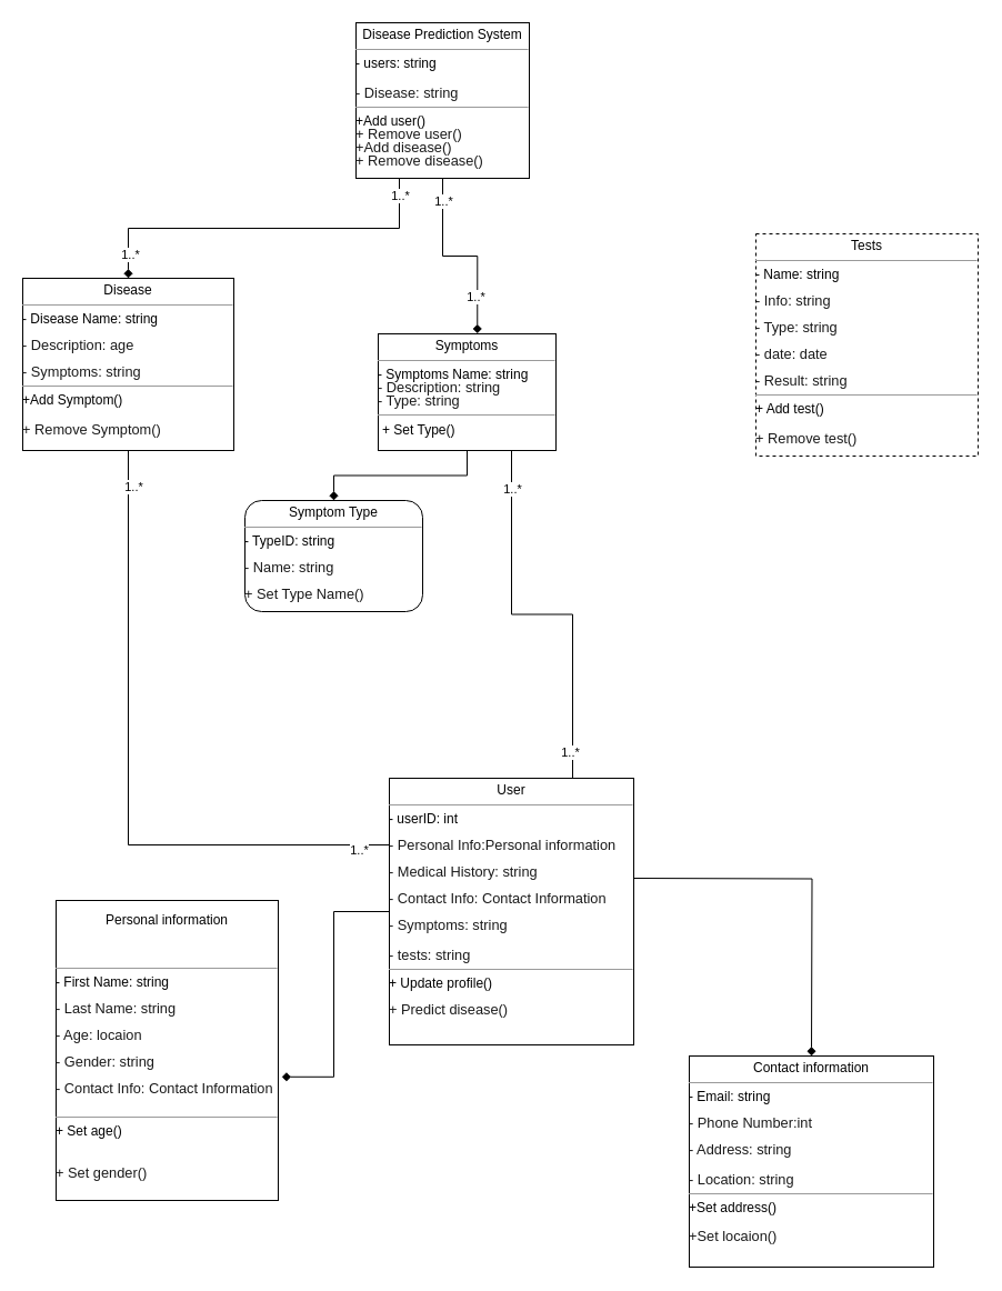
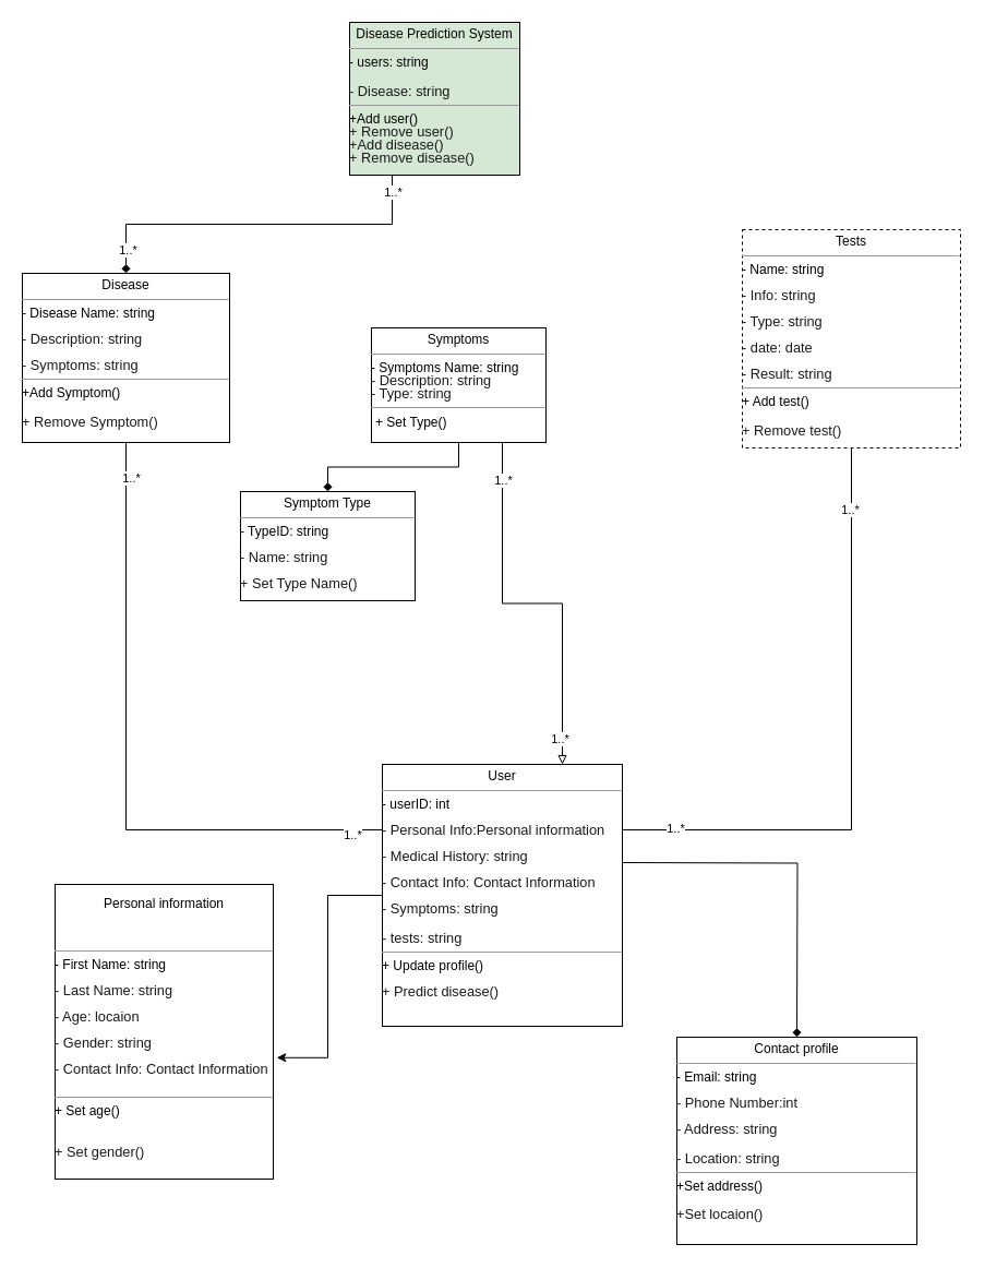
- <mxCell id="5" value="&lt;p style=&quot;margin:0px;margin-top:4px;text-align:center;&quot;&gt;Disease Prediction System&lt;br&gt;&lt;/p&gt;&lt;hr size=&quot;1&quot;&gt;&lt;p style=&quot;margin: 0px; line-height: 100%;&quot;&gt;- users: string&lt;/p&gt;&lt;p style=&quot;margin:0px;margin-left:4px;&quot;&gt;&lt;br/&gt;&lt;/p&gt;&lt;p style=&quot;margin: 0px; line-height: 100%;&quot;&gt;&lt;span style=&quot;font-family:'Arial'; font-size:9.6pt; color:#191919; background-color:transparent;&quot;&gt;- Disease: string&lt;/span&gt;&lt;/p&gt;&lt;hr size=&quot;1&quot;&gt;&lt;p style=&quot;margin: 0px; line-height: 100%;&quot;&gt;+Add user()&lt;/p&gt;&lt;p style=&quot;margin: 0px; line-height: 100%;&quot;&gt;&lt;span style=&quot;font-family:'Arial'; font-size:9.6pt; color:#191919; background-color:transparent;&quot;&gt;+ Remove user()&lt;/span&gt;&lt;/p&gt;&lt;p style=&quot;margin: 0px; line-height: 100%;&quot;&gt;&lt;span style=&quot;font-family:'Arial'; font-size:9.6pt; color:#191919; background-color:transparent;&quot;&gt;+Add disease()&lt;/span&gt;&lt;/p&gt;&lt;p style=&quot;margin: 0px; line-height: 100%;&quot;&gt;&lt;span style=&quot;font-family:'Arial'; font-size:9.6pt; color:#191919; background-color:transparent;&quot;&gt;+ Remove disease()&lt;/span&gt;&lt;/p&gt;&lt;p style=&quot;margin:0px;margin-left:4px;&quot;&gt;&lt;br/&gt;&lt;br/&gt;&lt;br/&gt;&lt;br/&gt;&lt;/p&gt;&lt;p style=&quot;margin: 0px; line-height: 100%;&quot;&gt;&lt;span style=&quot;font-family:'Arial'; font-size:9.6pt; color:#191919; background-color:transparent;&quot;&gt;+ Make prediction()&lt;/span&gt;&lt;/p&gt;" style="verticalAlign=top;align=left;overflow=fill;fontSize=12;fontFamily=Helvetica;html=1;whiteSpace=wrap;" vertex="1" parent="1"><mxGeometry x="320" y="20" width="156" height="140" as="geometry" /></mxCell>
+ <mxCell id="5" value="&lt;p style=&quot;margin:0px;margin-top:4px;text-align:center;&quot;&gt;Disease Prediction System&lt;br&gt;&lt;/p&gt;&lt;hr size=&quot;1&quot;&gt;&lt;p style=&quot;margin: 0px; line-height: 100%;&quot;&gt;- users: string&lt;/p&gt;&lt;p style=&quot;margin:0px;margin-left:4px;&quot;&gt;&lt;br/&gt;&lt;/p&gt;&lt;p style=&quot;margin: 0px; line-height: 100%;&quot;&gt;&lt;span style=&quot;font-family:'Arial'; font-size:9.6pt; color:#191919; background-color:transparent;&quot;&gt;- Disease: string&lt;/span&gt;&lt;/p&gt;&lt;hr size=&quot;1&quot;&gt;&lt;p style=&quot;margin: 0px; line-height: 100%;&quot;&gt;+Add user()&lt;/p&gt;&lt;p style=&quot;margin: 0px; line-height: 100%;&quot;&gt;&lt;span style=&quot;font-family:'Arial'; font-size:9.6pt; color:#191919; background-color:transparent;&quot;&gt;+ Remove user()&lt;/span&gt;&lt;/p&gt;&lt;p style=&quot;margin: 0px; line-height: 100%;&quot;&gt;&lt;span style=&quot;font-family:'Arial'; font-size:9.6pt; color:#191919; background-color:transparent;&quot;&gt;+Add disease()&lt;/span&gt;&lt;/p&gt;&lt;p style=&quot;margin: 0px; line-height: 100%;&quot;&gt;&lt;span style=&quot;font-family:'Arial'; font-size:9.6pt; color:#191919; background-color:transparent;&quot;&gt;+ Remove disease()&lt;/span&gt;&lt;/p&gt;&lt;p style=&quot;margin:0px;margin-left:4px;&quot;&gt;&lt;br/&gt;&lt;br/&gt;&lt;br/&gt;&lt;br/&gt;&lt;/p&gt;&lt;p style=&quot;margin: 0px; line-height: 100%;&quot;&gt;&lt;span style=&quot;font-family:'Arial'; font-size:9.6pt; color:#191919; background-color:transparent;&quot;&gt;+ Make prediction()&lt;/span&gt;&lt;/p&gt;" style="verticalAlign=top;align=left;overflow=fill;fontSize=12;fontFamily=Helvetica;html=1;whiteSpace=wrap;fillColor=#d5e8d4;" vertex="1" parent="1"><mxGeometry x="320" y="20" width="156" height="140" as="geometry" /></mxCell>
- <mxCell id="19" style="edgeStyle=orthogonalEdgeStyle;rounded=0;orthogonalLoop=1;jettySize=auto;html=1;exitX=0.5;exitY=1;exitDx=0;exitDy=0;entryX=0.558;entryY=-0.003;entryDx=0;entryDy=0;entryPerimeter=0;endArrow=diamond;endFill=1;" edge="1" parent="1" source="5" target="14"><mxGeometry relative="1" as="geometry" /></mxCell>
- <mxCell id="20" value="1..*" style="edgeLabel;html=1;align=center;verticalAlign=middle;resizable=0;points=[];" vertex="1" connectable="0" parent="19"><mxGeometry x="-0.769" relative="1" as="geometry"><mxPoint as="offset" /></mxGeometry></mxCell>
- <mxCell id="21" value="1..*" style="edgeLabel;html=1;align=center;verticalAlign=middle;resizable=0;points=[];" vertex="1" connectable="0" parent="19"><mxGeometry x="0.611" y="-2" relative="1" as="geometry"><mxPoint as="offset" /></mxGeometry></mxCell>
- <mxCell id="9" value="&lt;p style=&quot;margin:0px;margin-top:4px;text-align:center;&quot;&gt;Disease&lt;br&gt;&lt;/p&gt;&lt;hr size=&quot;1&quot;&gt;&lt;p style=&quot;margin: 0px; line-height: 100%;&quot;&gt;- Disease Name: string&lt;/p&gt;&lt;p style=&quot;margin: 0px; line-height: 100%;&quot;&gt;&lt;span style=&quot;font-family:'Arial'; font-size:9.6pt; color:#191919; background-color:transparent;&quot;&gt;&lt;br&gt;&lt;/span&gt;&lt;/p&gt;&lt;p style=&quot;margin: 0px; line-height: 100%;&quot;&gt;&lt;span style=&quot;font-family:'Arial'; font-size:9.6pt; color:#191919; background-color:transparent;&quot;&gt;- Description: age&lt;/span&gt;&lt;/p&gt;&lt;p style=&quot;margin: 0px; line-height: 100%;&quot;&gt;&lt;span style=&quot;font-family:'Arial'; font-size:9.6pt; color:#191919; background-color:transparent;&quot;&gt;&lt;br&gt;&lt;/span&gt;&lt;/p&gt;&lt;p style=&quot;margin: 0px; line-height: 100%;&quot;&gt;&lt;span style=&quot;font-family:'Arial'; font-size:9.6pt; color:#191919; background-color:transparent;&quot;&gt;- Symptoms: string&lt;/span&gt;&lt;/p&gt;&lt;hr size=&quot;1&quot;&gt;&lt;p style=&quot;margin: 0px; line-height: 100%;&quot;&gt;+Add Symptom()&lt;/p&gt;&lt;p style=&quot;margin:0px;margin-left:4px;&quot;&gt;&lt;br&gt;&lt;/p&gt;&lt;p style=&quot;margin: 0px; line-height: 100%;&quot;&gt;&lt;span style=&quot;font-family:'Arial'; font-size:9.6pt; color:#191919;&quot;&gt;+ Remove Symptom()&lt;/span&gt;&lt;/p&gt;" style="verticalAlign=top;align=left;overflow=fill;fontSize=12;fontFamily=Helvetica;html=1;whiteSpace=wrap;" vertex="1" parent="1"><mxGeometry x="20" y="250" width="190" height="155" as="geometry" /></mxCell>
+ <mxCell id="9" value="&lt;p style=&quot;margin:0px;margin-top:4px;text-align:center;&quot;&gt;Disease&lt;br&gt;&lt;/p&gt;&lt;hr size=&quot;1&quot;&gt;&lt;p style=&quot;margin: 0px; line-height: 100%;&quot;&gt;- Disease Name: string&lt;/p&gt;&lt;p style=&quot;margin: 0px; line-height: 100%;&quot;&gt;&lt;span style=&quot;font-family:'Arial'; font-size:9.6pt; color:#191919; background-color:transparent;&quot;&gt;&lt;br&gt;&lt;/span&gt;&lt;/p&gt;&lt;p style=&quot;margin: 0px; line-height: 100%;&quot;&gt;&lt;span style=&quot;font-family:'Arial'; font-size:9.6pt; color:#191919; background-color:transparent;&quot;&gt;- Description: string&lt;/span&gt;&lt;/p&gt;&lt;p style=&quot;margin: 0px; line-height: 100%;&quot;&gt;&lt;span style=&quot;font-family:'Arial'; font-size:9.6pt; color:#191919; background-color:transparent;&quot;&gt;&lt;br&gt;&lt;/span&gt;&lt;/p&gt;&lt;p style=&quot;margin: 0px; line-height: 100%;&quot;&gt;&lt;span style=&quot;font-family:'Arial'; font-size:9.6pt; color:#191919; background-color:transparent;&quot;&gt;- Symptoms: string&lt;/span&gt;&lt;/p&gt;&lt;hr size=&quot;1&quot;&gt;&lt;p style=&quot;margin: 0px; line-height: 100%;&quot;&gt;+Add Symptom()&lt;/p&gt;&lt;p style=&quot;margin:0px;margin-left:4px;&quot;&gt;&lt;br&gt;&lt;/p&gt;&lt;p style=&quot;margin: 0px; line-height: 100%;&quot;&gt;&lt;span style=&quot;font-family:'Arial'; font-size:9.6pt; color:#191919;&quot;&gt;+ Remove Symptom()&lt;/span&gt;&lt;/p&gt;" style="verticalAlign=top;align=left;overflow=fill;fontSize=12;fontFamily=Helvetica;html=1;whiteSpace=wrap;" vertex="1" parent="1"><mxGeometry x="20" y="250" width="190" height="155" as="geometry" /></mxCell>
- <mxCell id="22" value="&lt;p style=&quot;margin:0px;margin-top:4px;text-align:center;&quot;&gt;Symptom Type&lt;br&gt;&lt;/p&gt;&lt;hr size=&quot;1&quot;&gt;&lt;p style=&quot;margin: 0px; line-height: 100%;&quot;&gt;- TypeID: string&lt;/p&gt;&lt;p style=&quot;margin: 0px; line-height: 100%;&quot;&gt;&lt;span style=&quot;font-family:'Arial'; font-size:9.6pt; color:#191919; background-color:transparent;&quot;&gt;&lt;br&gt;&lt;/span&gt;&lt;/p&gt;&lt;p style=&quot;margin: 0px; line-height: 100%;&quot;&gt;&lt;span style=&quot;font-family:'Arial'; font-size:9.6pt; color:#191919; background-color:transparent;&quot;&gt;- Name: string&lt;/span&gt;&lt;/p&gt;&lt;p style=&quot;margin: 0px; line-height: 100%;&quot;&gt;&lt;span style=&quot;font-family:'Arial'; font-size:9.6pt; color:#191919;&quot;&gt;&lt;br&gt;&lt;/span&gt;&lt;/p&gt;&lt;p style=&quot;margin: 0px; line-height: 100%;&quot;&gt;&lt;span style=&quot;font-family:'Arial'; font-size:9.6pt; color:#191919;&quot;&gt;+ Set Type Name()&lt;/span&gt;&lt;/p&gt;" style="verticalAlign=top;align=left;overflow=fill;fontSize=12;fontFamily=Helvetica;html=1;whiteSpace=wrap;rounded=1;" vertex="1" parent="1"><mxGeometry x="220" y="450" width="160" height="100" as="geometry" /></mxCell>
+ <mxCell id="22" value="&lt;p style=&quot;margin:0px;margin-top:4px;text-align:center;&quot;&gt;Symptom Type&lt;br&gt;&lt;/p&gt;&lt;hr size=&quot;1&quot;&gt;&lt;p style=&quot;margin: 0px; line-height: 100%;&quot;&gt;- TypeID: string&lt;/p&gt;&lt;p style=&quot;margin: 0px; line-height: 100%;&quot;&gt;&lt;span style=&quot;font-family:'Arial'; font-size:9.6pt; color:#191919; background-color:transparent;&quot;&gt;&lt;br&gt;&lt;/span&gt;&lt;/p&gt;&lt;p style=&quot;margin: 0px; line-height: 100%;&quot;&gt;&lt;span style=&quot;font-family:'Arial'; font-size:9.6pt; color:#191919; background-color:transparent;&quot;&gt;- Name: string&lt;/span&gt;&lt;/p&gt;&lt;p style=&quot;margin: 0px; line-height: 100%;&quot;&gt;&lt;span style=&quot;font-family:'Arial'; font-size:9.6pt; color:#191919;&quot;&gt;&lt;br&gt;&lt;/span&gt;&lt;/p&gt;&lt;p style=&quot;margin: 0px; line-height: 100%;&quot;&gt;&lt;span style=&quot;font-family:'Arial'; font-size:9.6pt; color:#191919;&quot;&gt;+ Set Type Name()&lt;/span&gt;&lt;/p&gt;" style="verticalAlign=top;align=left;overflow=fill;fontSize=12;fontFamily=Helvetica;html=1;whiteSpace=wrap;" vertex="1" parent="1"><mxGeometry x="220" y="450" width="160" height="100" as="geometry" /></mxCell>
+ <mxCell id="15" style="edgeStyle=orthogonalEdgeStyle;rounded=0;orthogonalLoop=1;jettySize=auto;html=1;exitX=0.5;exitY=1;exitDx=0;exitDy=0;entryX=1;entryY=0.25;entryDx=0;entryDy=0;endArrow=none;endFill=0;" edge="1" parent="1" source="18" target="25"><mxGeometry relative="1" as="geometry" /></mxCell>
+ <mxCell id="16" value="1..*" style="edgeLabel;html=1;align=center;verticalAlign=middle;resizable=0;points=[];" vertex="1" connectable="0" parent="15"><mxGeometry x="0.83" y="-2" relative="1" as="geometry"><mxPoint as="offset" /></mxGeometry></mxCell>
+ <mxCell id="17" value="1..*" style="edgeLabel;html=1;align=center;verticalAlign=middle;resizable=0;points=[];" vertex="1" connectable="0" parent="15"><mxGeometry x="-0.799" y="-2" relative="1" as="geometry"><mxPoint as="offset" /></mxGeometry></mxCell>
- <mxCell id="11" style="edgeStyle=orthogonalEdgeStyle;rounded=0;orthogonalLoop=1;jettySize=auto;html=1;exitX=0.75;exitY=1;exitDx=0;exitDy=0;entryX=0.75;entryY=0;entryDx=0;entryDy=0;endArrow=none;endFill=0;" edge="1" parent="1" source="14" target="25"><mxGeometry relative="1" as="geometry" /></mxCell>
+ <mxCell id="11" style="edgeStyle=orthogonalEdgeStyle;rounded=0;orthogonalLoop=1;jettySize=auto;html=1;exitX=0.75;exitY=1;exitDx=0;exitDy=0;entryX=0.75;entryY=0;entryDx=0;entryDy=0;endArrow=block;endFill=0;" edge="1" parent="1" source="14" target="25"><mxGeometry relative="1" as="geometry" /></mxCell>
- <mxCell id="28" style="edgeStyle=orthogonalEdgeStyle;rounded=0;orthogonalLoop=1;jettySize=auto;html=1;exitX=0;exitY=0.5;exitDx=0;exitDy=0;entryX=1.016;entryY=0.588;entryDx=0;entryDy=0;entryPerimeter=0;endArrow=diamond;endFill=1;" edge="1" parent="1" source="25" target="26"><mxGeometry relative="1" as="geometry" /></mxCell>
+ <mxCell id="28" style="edgeStyle=orthogonalEdgeStyle;rounded=0;orthogonalLoop=1;jettySize=auto;html=1;exitX=0;exitY=0.5;exitDx=0;exitDy=0;entryX=1.016;entryY=0.588;entryDx=0;entryDy=0;entryPerimeter=0;endArrow=classic;endFill=1;" edge="1" parent="1" source="25" target="26"><mxGeometry relative="1" as="geometry" /></mxCell>
- <mxCell id="27" value="&lt;p style=&quot;margin:0px;margin-top:4px;text-align:center;&quot;&gt;Contact information&lt;br&gt;&lt;/p&gt;&lt;hr size=&quot;1&quot;&gt;&lt;p style=&quot;margin: 0px; line-height: 100%;&quot;&gt;- Email: string&lt;/p&gt;&lt;p style=&quot;margin: 0px; line-height: 100%;&quot;&gt;&lt;span style=&quot;font-family:'Arial'; font-size:9.6pt; color:#191919; background-color:transparent;&quot;&gt;&lt;br&gt;&lt;/span&gt;&lt;/p&gt;&lt;p style=&quot;margin: 0px; line-height: 100%;&quot;&gt;&lt;span style=&quot;font-family:'Arial'; font-size:9.6pt; color:#191919; background-color:transparent;&quot;&gt;- Phone Number:int&lt;/span&gt;&lt;/p&gt;&lt;p style=&quot;margin: 0px; line-height: 100%;&quot;&gt;&lt;span style=&quot;font-family:'Arial'; font-size:9.6pt; color:#191919; background-color:transparent;&quot;&gt;&lt;br&gt;&lt;/span&gt;&lt;/p&gt;&lt;p style=&quot;margin: 0px; line-height: 100%;&quot;&gt;&lt;span style=&quot;font-family:'Arial'; font-size:9.6pt; color:#191919; background-color:transparent;&quot;&gt;- Address: string&lt;/span&gt;&lt;/p&gt;&lt;p style=&quot;margin:0px;margin-left:4px;&quot;&gt;&lt;br&gt;&lt;/p&gt;&lt;p style=&quot;margin: 0px; line-height: 100%;&quot;&gt;&lt;span style=&quot;font-family:'Arial'; font-size:9.6pt; color:#191919; background-color:transparent;&quot;&gt;- Location: string&lt;/span&gt;&lt;/p&gt;&lt;hr size=&quot;1&quot;&gt;&lt;p style=&quot;margin: 0px; line-height: 100%;&quot;&gt;+Set address()&lt;/p&gt;&lt;p style=&quot;margin:0px;margin-left:4px;&quot;&gt;&lt;br&gt;&lt;/p&gt;&lt;p style=&quot;margin: 0px; line-height: 100%;&quot;&gt;&lt;span style=&quot;font-family:'Arial'; font-size:9.6pt; color:#191919; background-color:transparent;&quot;&gt;+Set locaion()&lt;/span&gt;&lt;/p&gt;" style="verticalAlign=top;align=left;overflow=fill;fontSize=12;fontFamily=Helvetica;html=1;whiteSpace=wrap;" vertex="1" parent="1"><mxGeometry x="620" y="950" width="220" height="190" as="geometry" /></mxCell>
+ <mxCell id="27" value="&lt;p style=&quot;margin:0px;margin-top:4px;text-align:center;&quot;&gt;Contact profile&lt;br&gt;&lt;/p&gt;&lt;hr size=&quot;1&quot;&gt;&lt;p style=&quot;margin: 0px; line-height: 100%;&quot;&gt;- Email: string&lt;/p&gt;&lt;p style=&quot;margin: 0px; line-height: 100%;&quot;&gt;&lt;span style=&quot;font-family:'Arial'; font-size:9.6pt; color:#191919; background-color:transparent;&quot;&gt;&lt;br&gt;&lt;/span&gt;&lt;/p&gt;&lt;p style=&quot;margin: 0px; line-height: 100%;&quot;&gt;&lt;span style=&quot;font-family:'Arial'; font-size:9.6pt; color:#191919; background-color:transparent;&quot;&gt;- Phone Number:int&lt;/span&gt;&lt;/p&gt;&lt;p style=&quot;margin: 0px; line-height: 100%;&quot;&gt;&lt;span style=&quot;font-family:'Arial'; font-size:9.6pt; color:#191919; background-color:transparent;&quot;&gt;&lt;br&gt;&lt;/span&gt;&lt;/p&gt;&lt;p style=&quot;margin: 0px; line-height: 100%;&quot;&gt;&lt;span style=&quot;font-family:'Arial'; font-size:9.6pt; color:#191919; background-color:transparent;&quot;&gt;- Address: string&lt;/span&gt;&lt;/p&gt;&lt;p style=&quot;margin:0px;margin-left:4px;&quot;&gt;&lt;br&gt;&lt;/p&gt;&lt;p style=&quot;margin: 0px; line-height: 100%;&quot;&gt;&lt;span style=&quot;font-family:'Arial'; font-size:9.6pt; color:#191919; background-color:transparent;&quot;&gt;- Location: string&lt;/span&gt;&lt;/p&gt;&lt;hr size=&quot;1&quot;&gt;&lt;p style=&quot;margin: 0px; line-height: 100%;&quot;&gt;+Set address()&lt;/p&gt;&lt;p style=&quot;margin:0px;margin-left:4px;&quot;&gt;&lt;br&gt;&lt;/p&gt;&lt;p style=&quot;margin: 0px; line-height: 100%;&quot;&gt;&lt;span style=&quot;font-family:'Arial'; font-size:9.6pt; color:#191919; background-color:transparent;&quot;&gt;+Set locaion()&lt;/span&gt;&lt;/p&gt;" style="verticalAlign=top;align=left;overflow=fill;fontSize=12;fontFamily=Helvetica;html=1;whiteSpace=wrap;" vertex="1" parent="1"><mxGeometry x="620" y="950" width="220" height="190" as="geometry" /></mxCell>
